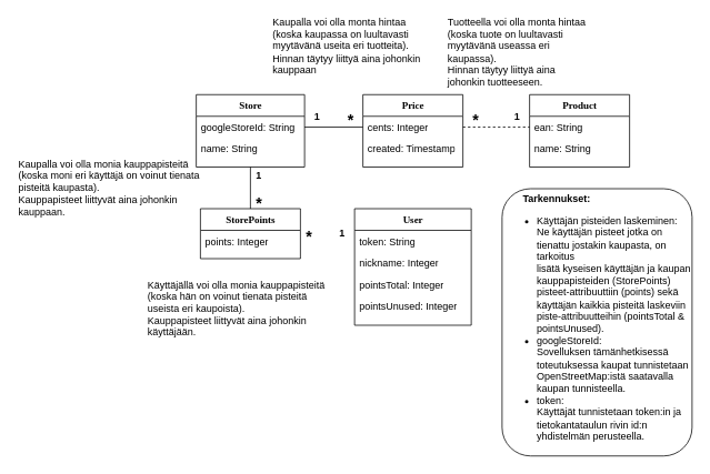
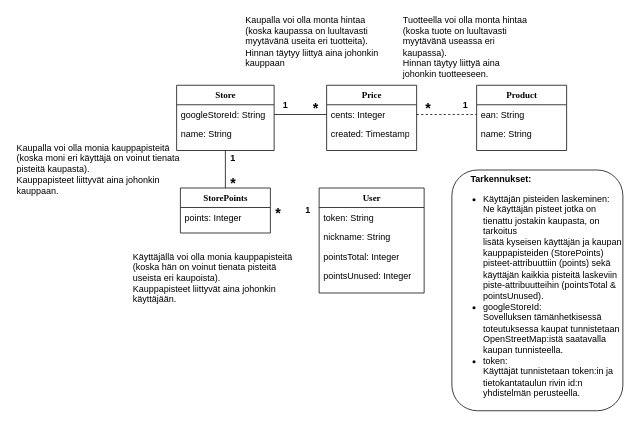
- <mxCell id="13" value="nickname: Integer" style="text;html=1;strokeColor=none;fillColor=none;align=left;verticalAlign=top;spacingLeft=4;spacingRight=4;whiteSpace=wrap;overflow=hidden;rotatable=0;points=[[0,0.5],[1,0.5]];portConstraint=eastwest;" parent="11" vertex="1"><mxGeometry y="52" width="140" height="26" as="geometry" /></mxCell>
+ <mxCell id="13" value="nickname: String" style="text;html=1;strokeColor=none;fillColor=none;align=left;verticalAlign=top;spacingLeft=4;spacingRight=4;whiteSpace=wrap;overflow=hidden;rotatable=0;points=[[0,0.5],[1,0.5]];portConstraint=eastwest;" parent="11" vertex="1"><mxGeometry y="52" width="140" height="26" as="geometry" /></mxCell>
